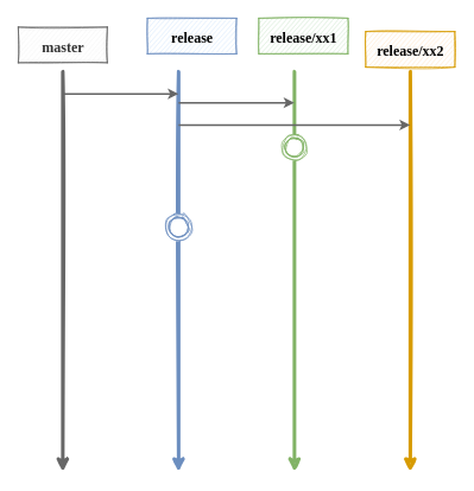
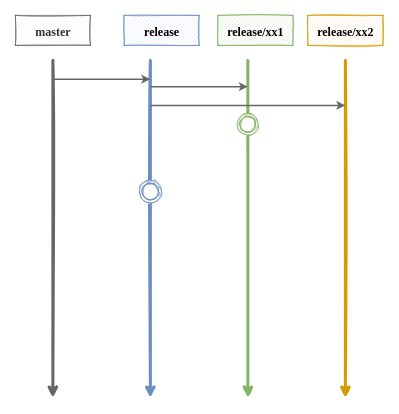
- <mxCell id="3" value="&lt;font style=&quot;font-size: 16px&quot;&gt;master&lt;/font&gt;" style="text;strokeColor=#666666;fillColor=#f5f5f5;html=1;fontSize=24;fontStyle=1;verticalAlign=middle;align=center;shadow=0;sketch=1;disableMultiStroke=0;disableMultiStrokeFill=0;fontFamily=Comic Sans MS;fontColor=#333333;" vertex="1" parent="1"><mxGeometry x="20" y="30" width="100" height="40" as="geometry" /></mxCell>
+ <mxCell id="3" value="&lt;font style=&quot;font-size: 16px&quot;&gt;master&lt;/font&gt;" style="text;strokeColor=#666666;fillColor=#f5f5f5;html=1;fontSize=24;fontStyle=1;verticalAlign=middle;align=center;shadow=0;sketch=1;disableMultiStroke=0;disableMultiStrokeFill=0;fontFamily=Comic Sans MS;fontColor=#333333;" vertex="1" parent="1"><mxGeometry x="20" y="20" width="100" height="40" as="geometry" /></mxCell>
- <mxCell id="9" value="&lt;span style=&quot;font-size: 16px&quot;&gt;release/xx2&lt;/span&gt;" style="text;strokeColor=#d79b00;fillColor=#ffe6cc;html=1;fontSize=24;fontStyle=1;verticalAlign=middle;align=center;shadow=0;sketch=1;disableMultiStroke=0;disableMultiStrokeFill=0;fontFamily=Comic Sans MS;" vertex="1" parent="1"><mxGeometry x="410" y="35" width="100" height="40" as="geometry" /></mxCell>
+ <mxCell id="9" value="&lt;span style=&quot;font-size: 16px&quot;&gt;release/xx2&lt;/span&gt;" style="text;strokeColor=#d79b00;fillColor=#ffe6cc;html=1;fontSize=24;fontStyle=1;verticalAlign=middle;align=center;shadow=0;sketch=1;disableMultiStroke=0;disableMultiStrokeFill=0;fontFamily=Comic Sans MS;" vertex="1" parent="1"><mxGeometry x="410" y="20" width="100" height="40" as="geometry" /></mxCell>
